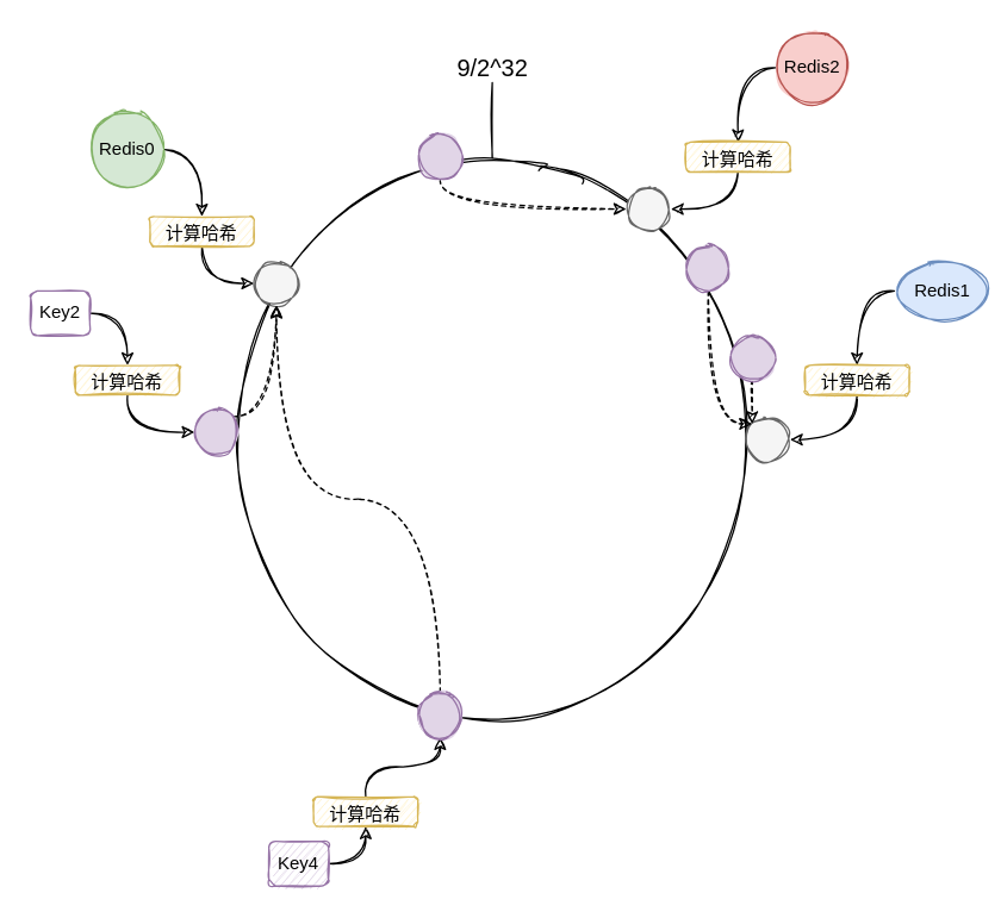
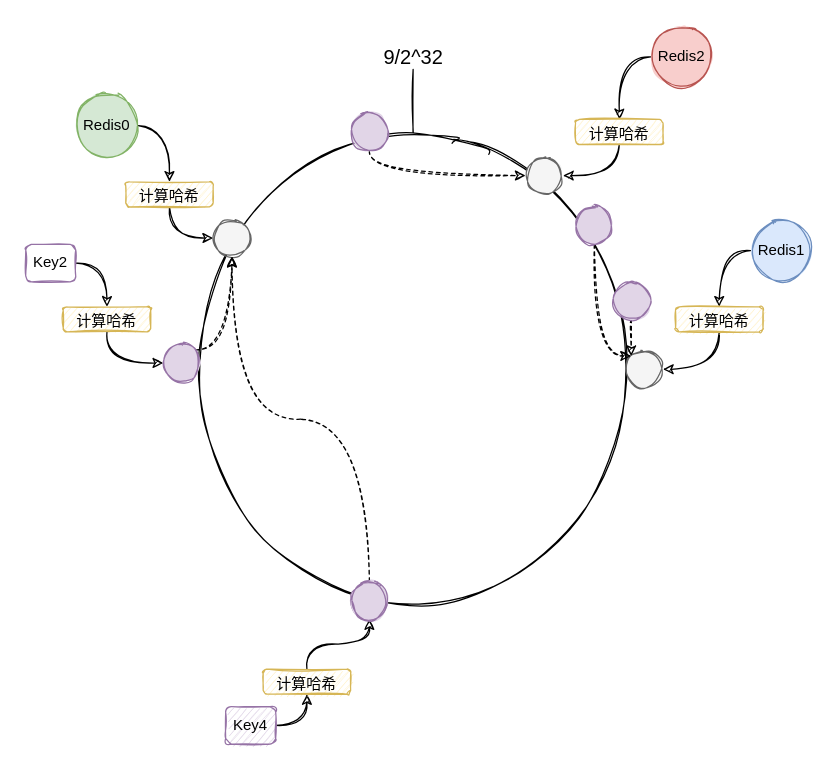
- <mxCell id="5" value="Redis1" style="ellipse;whiteSpace=wrap;html=1;aspect=fixed;rounded=1;sketch=1;shadow=0;strokeColor=#6c8ebf;fillStyle=solid;fillColor=#dae8fc;" parent="1" vertex="1"><mxGeometry x="600" y="175" width="65" height="40" as="geometry" /></mxCell>
+ <mxCell id="5" value="Redis1" style="ellipse;whiteSpace=wrap;html=1;aspect=fixed;rounded=1;sketch=1;shadow=0;strokeColor=#6c8ebf;fillStyle=solid;fillColor=#dae8fc;" parent="1" vertex="1"><mxGeometry x="600" y="175" width="50" height="50" as="geometry" /></mxCell>
